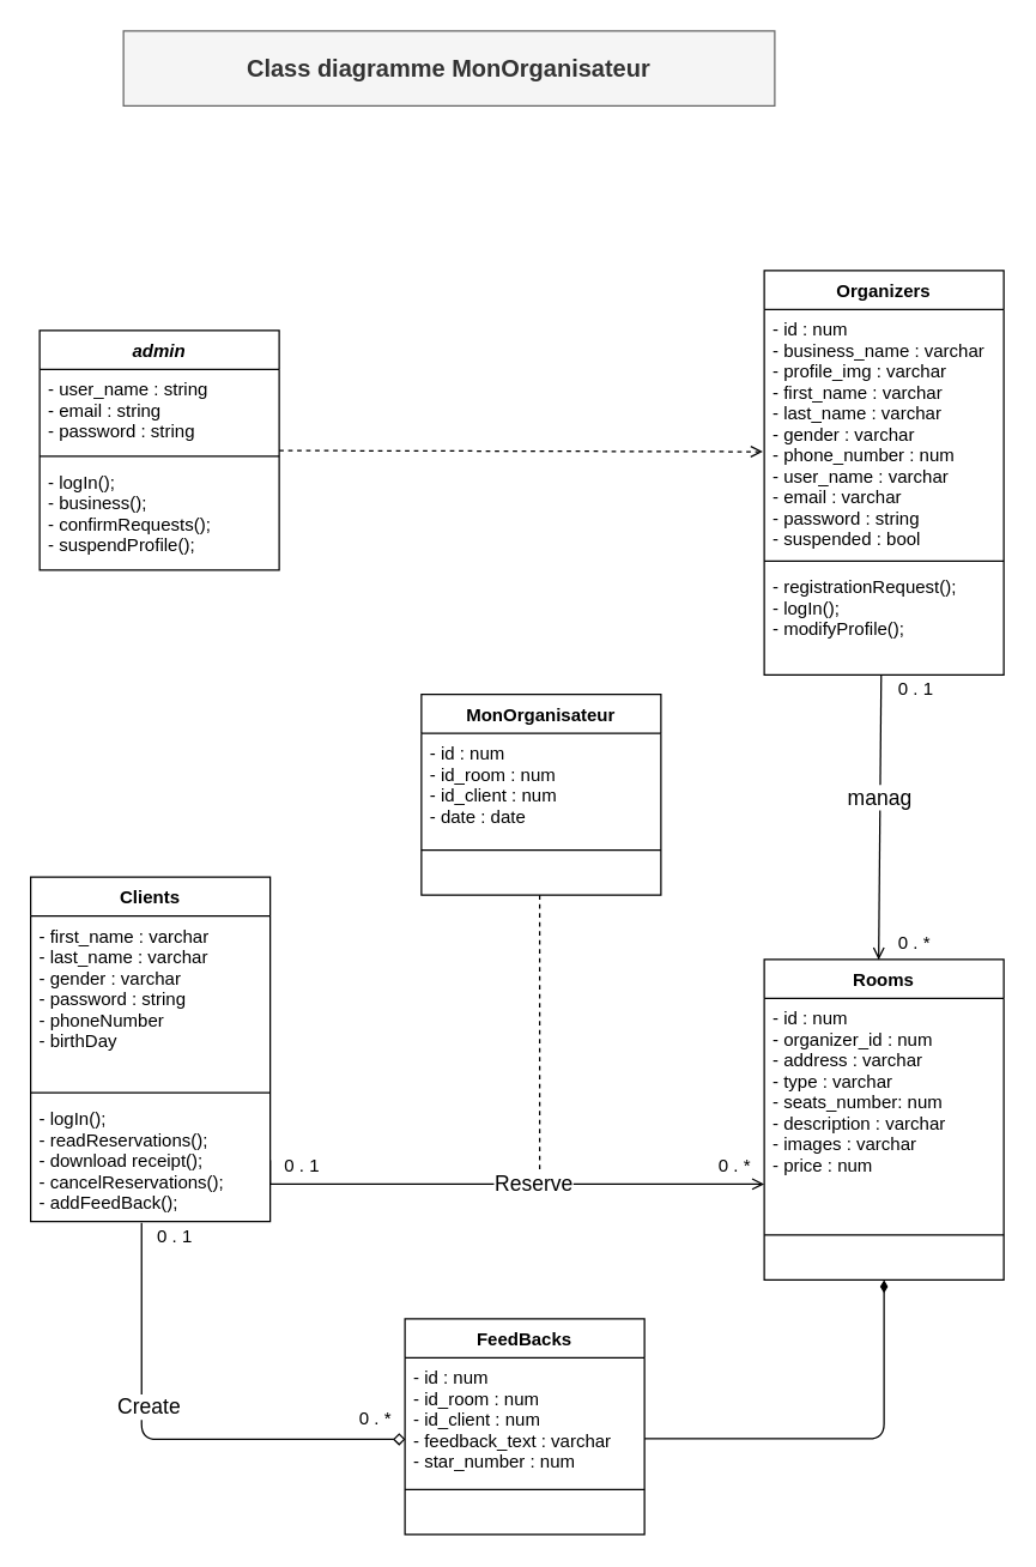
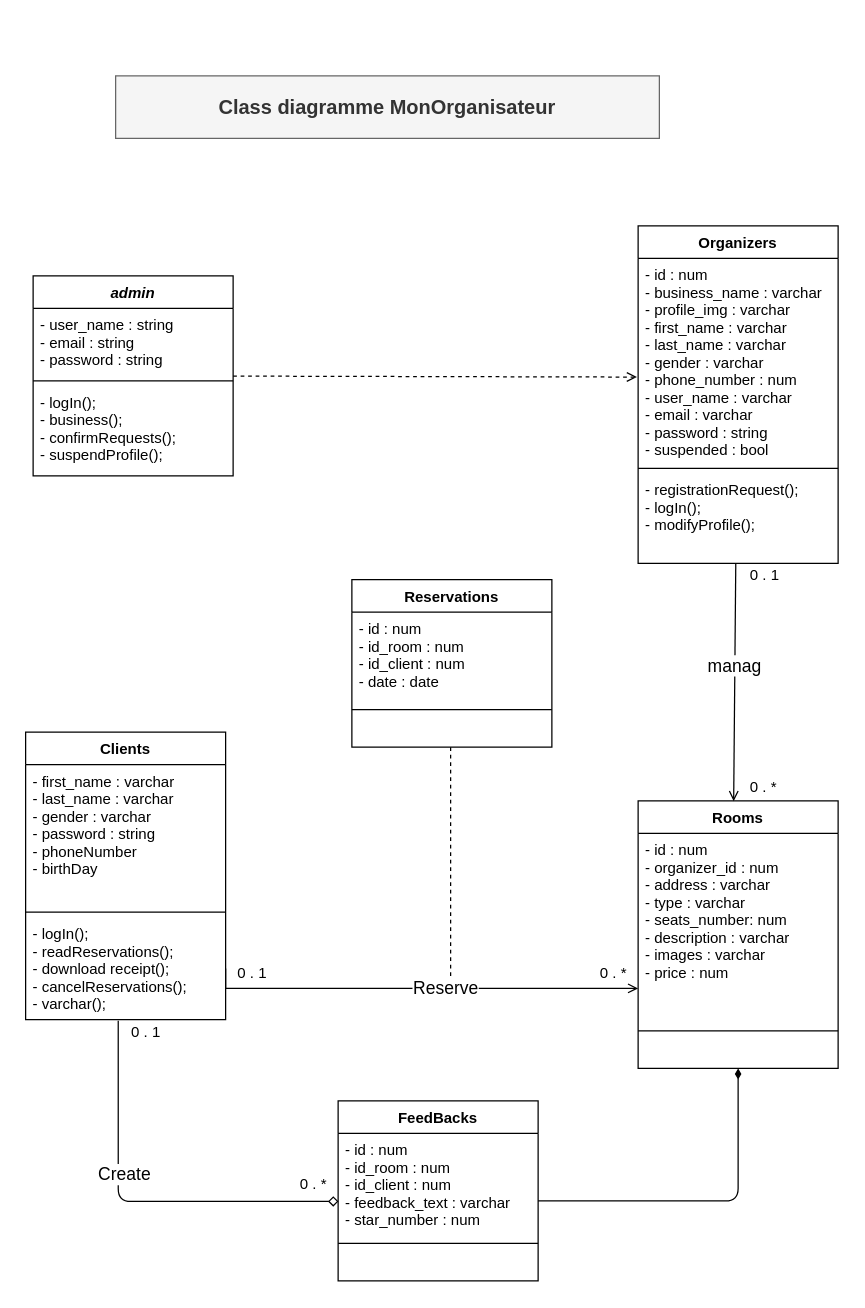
- <mxCell id="28" value="&lt;font style=&quot;font-size: 16px&quot;&gt;&lt;b&gt;Class diagramme MonOrganisateur&lt;/b&gt;&lt;/font&gt;" style="text;html=1;strokeColor=#666666;fillColor=#f5f5f5;align=center;verticalAlign=middle;whiteSpace=wrap;rounded=0;fontColor=#333333;" parent="1" vertex="1"><mxGeometry x="82" y="20" width="435" height="50" as="geometry" /></mxCell>
+ <mxCell id="28" value="&lt;font style=&quot;font-size: 16px&quot;&gt;&lt;b&gt;Class diagramme MonOrganisateur&lt;/b&gt;&lt;/font&gt;" style="text;html=1;strokeColor=#666666;fillColor=#f5f5f5;align=center;verticalAlign=middle;whiteSpace=wrap;rounded=0;fontColor=#333333;" parent="1" vertex="1"><mxGeometry x="92" y="60" width="435" height="50" as="geometry" /></mxCell>
- <mxCell id="21" value="MonOrganisateur" style="swimlane;fontStyle=1;align=center;verticalAlign=top;childLayout=stackLayout;horizontal=1;startSize=26;horizontalStack=0;resizeParent=1;resizeParentMax=0;resizeLast=0;collapsible=1;marginBottom=0;" parent="1" vertex="1"><mxGeometry x="281" y="463" width="160" height="134" as="geometry" /></mxCell>
+ <mxCell id="21" value="Reservations" style="swimlane;fontStyle=1;align=center;verticalAlign=top;childLayout=stackLayout;horizontal=1;startSize=26;horizontalStack=0;resizeParent=1;resizeParentMax=0;resizeLast=0;collapsible=1;marginBottom=0;" parent="1" vertex="1"><mxGeometry x="281" y="463" width="160" height="134" as="geometry" /></mxCell>
- <mxCell id="10" value="- logIn();&#10;- readReservations();&#10;- download receipt();&#10;- cancelReservations();&#10;- addFeedBack();" style="text;align=left;verticalAlign=top;spacingLeft=4;spacingRight=4;overflow=hidden;rotatable=0;points=[[0,0.5],[1,0.5]];portConstraint=eastwest;" parent="7" vertex="1"><mxGeometry y="148" width="160" height="82" as="geometry" /></mxCell>
+ <mxCell id="10" value="- logIn();&#10;- readReservations();&#10;- download receipt();&#10;- cancelReservations();&#10;- varchar();" style="text;align=left;verticalAlign=top;spacingLeft=4;spacingRight=4;overflow=hidden;rotatable=0;points=[[0,0.5],[1,0.5]];portConstraint=eastwest;" parent="7" vertex="1"><mxGeometry y="148" width="160" height="82" as="geometry" /></mxCell>
